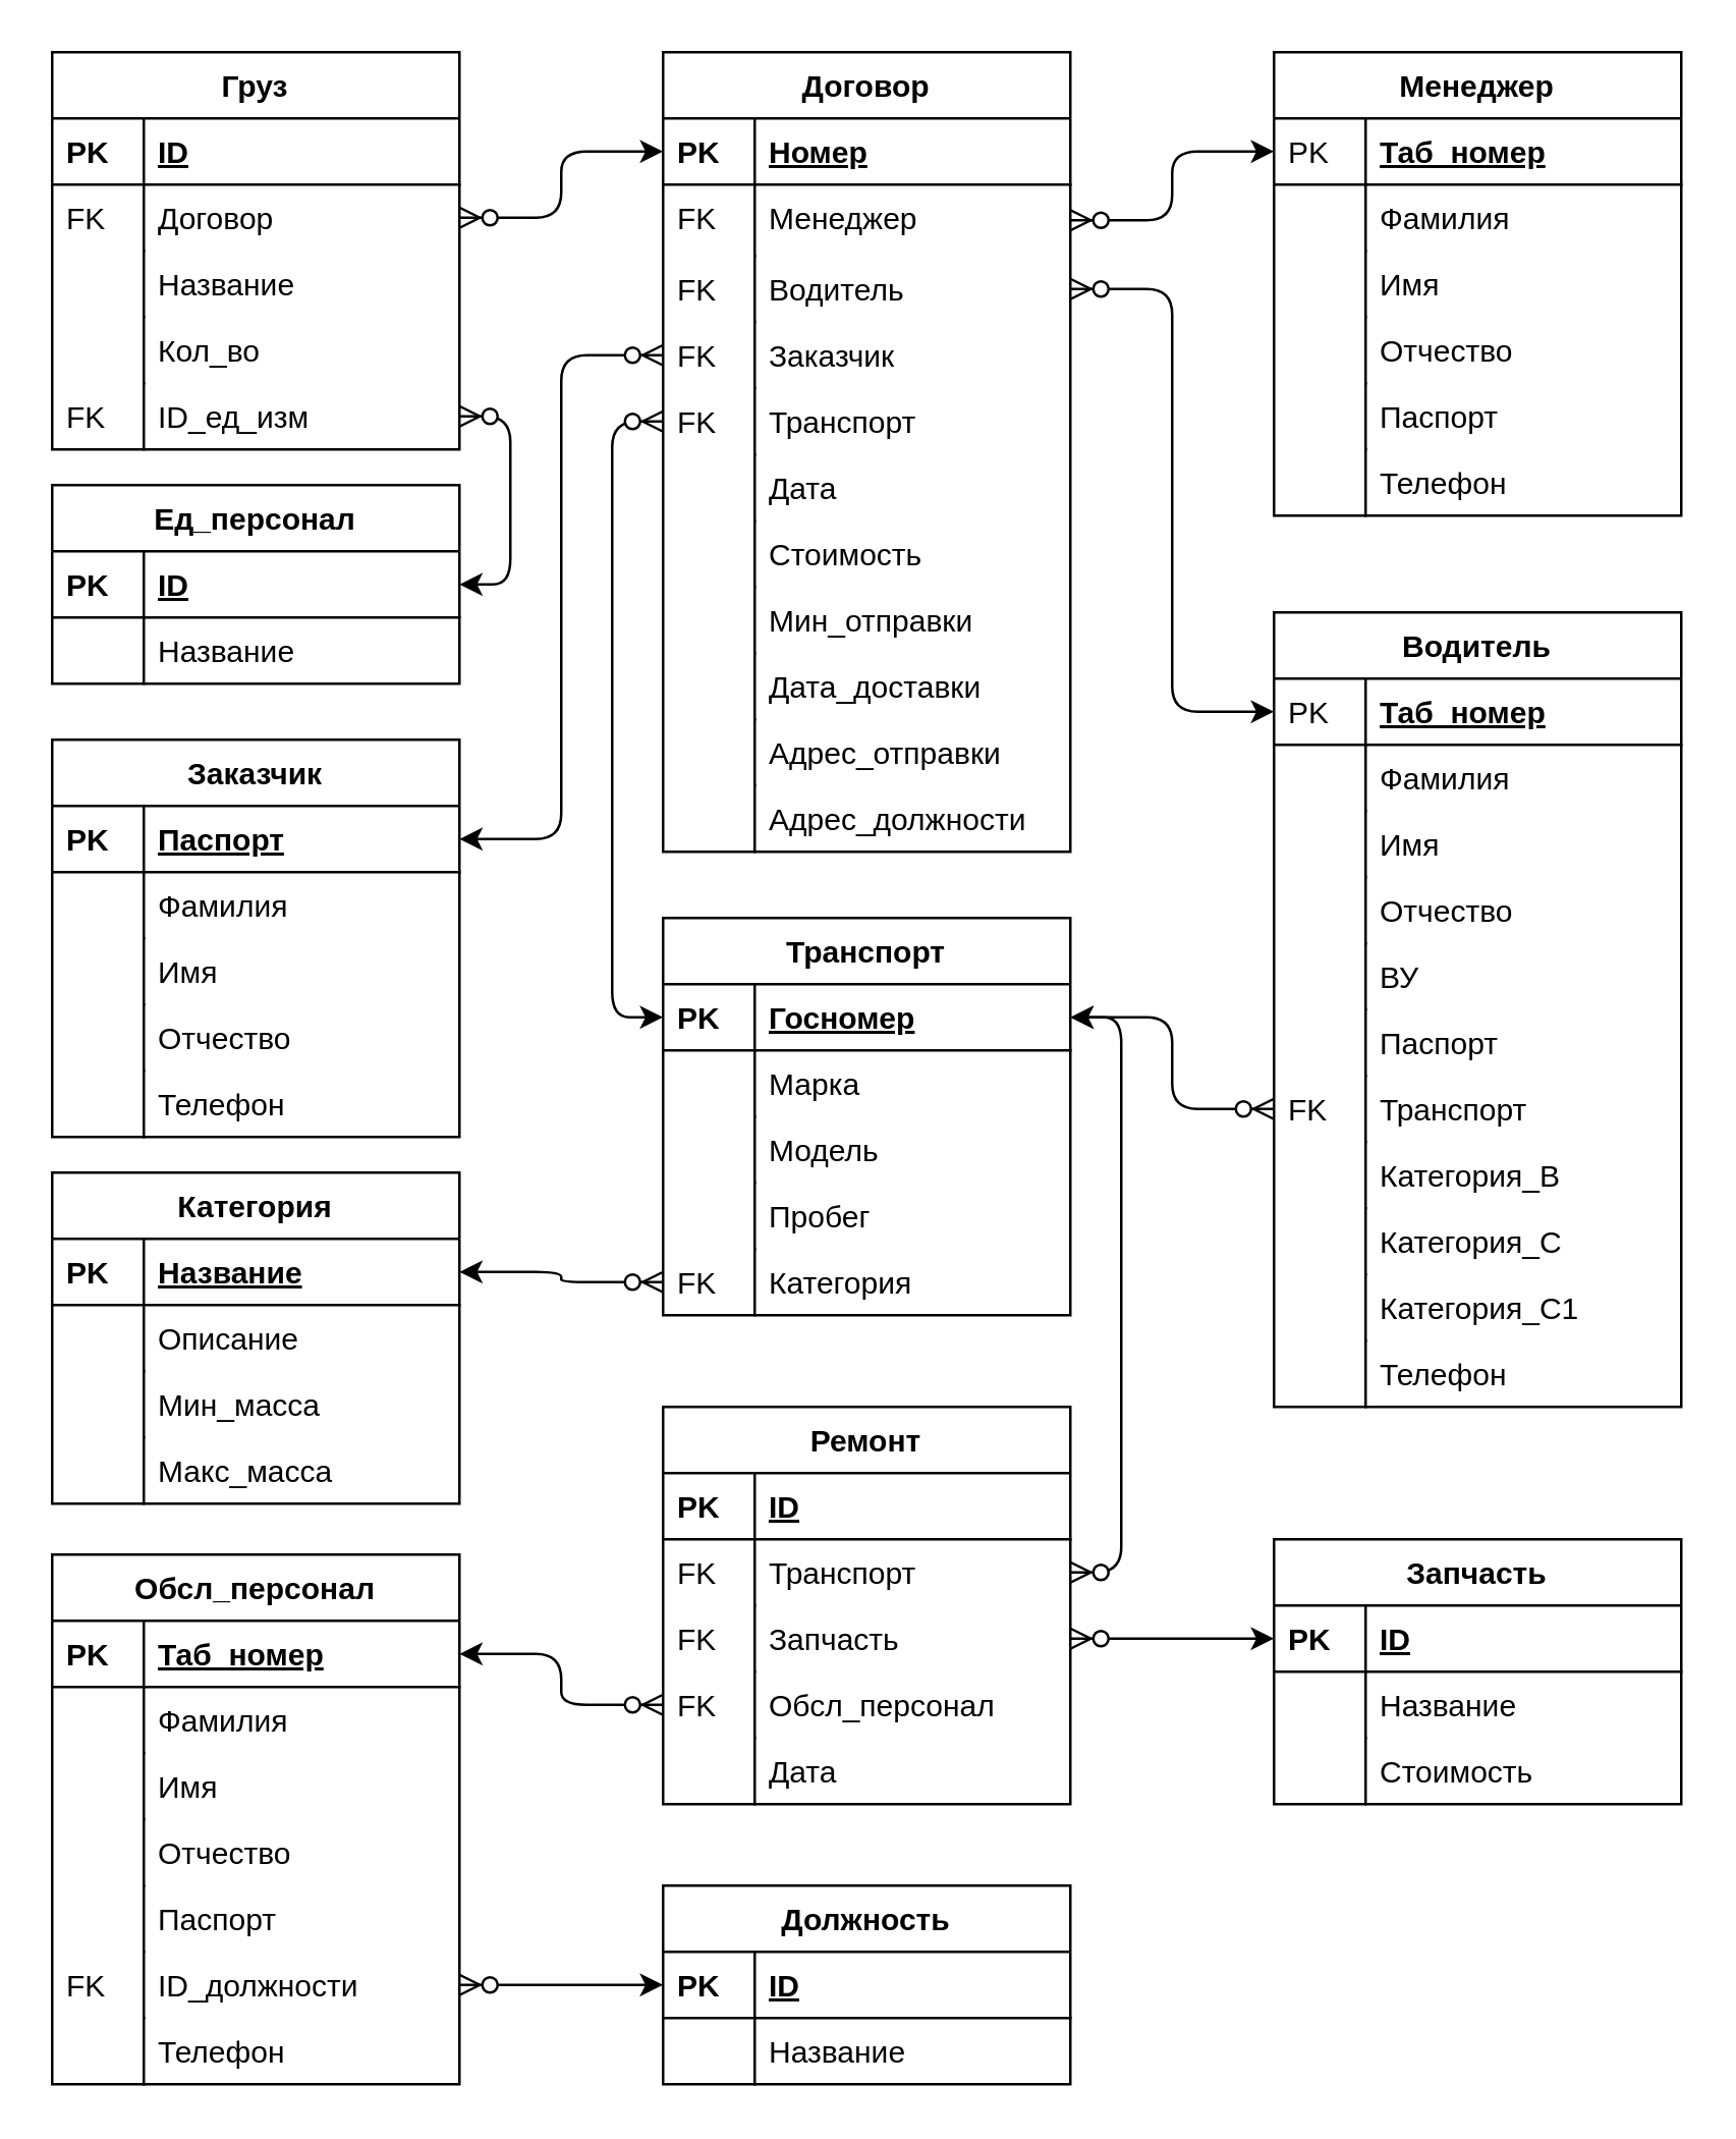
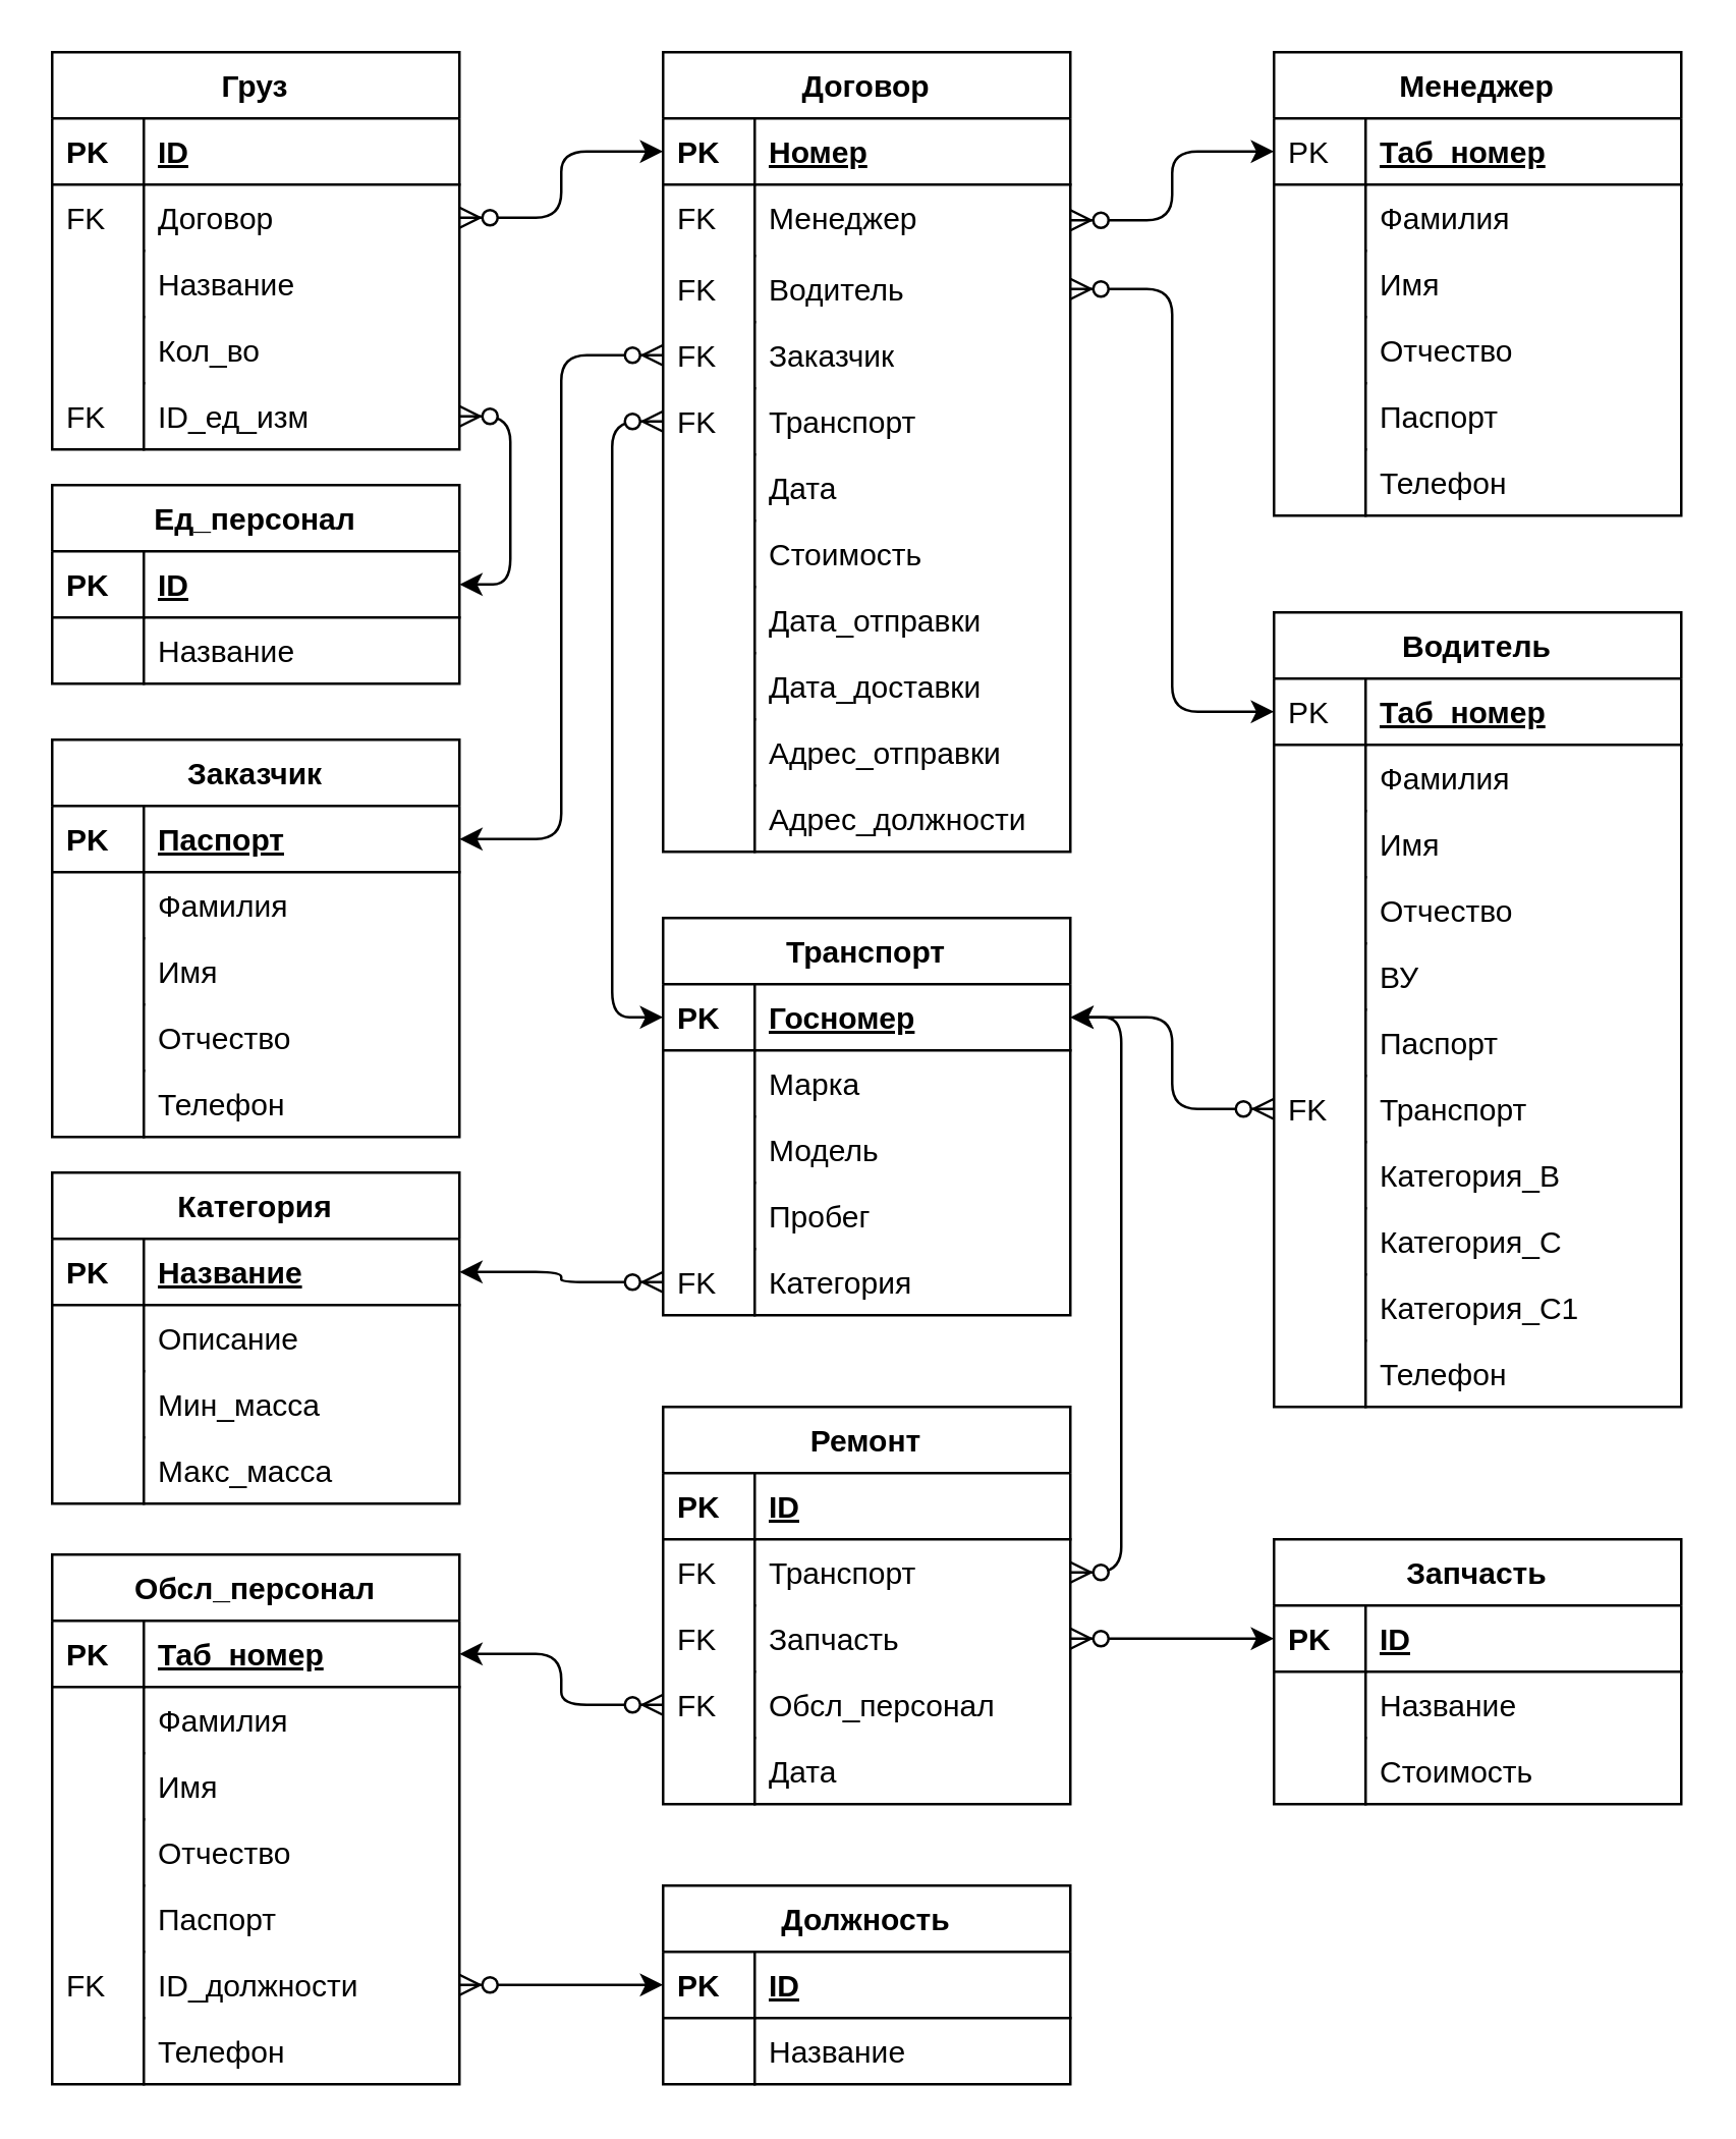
- <mxCell id="38" value="Мин_отправки" style="shape=partialRectangle;top=0;left=0;right=0;bottom=0;align=left;verticalAlign=top;fillColor=none;spacingLeft=40;spacingRight=4;overflow=hidden;rotatable=0;points=[[0,0.5],[1,0.5]];portConstraint=eastwest;dropTarget=0;rounded=0;shadow=0;strokeWidth=1;" parent="23" vertex="1"><mxGeometry y="210" width="160" height="26" as="geometry" /></mxCell>
+ <mxCell id="38" value="Дата_отправки" style="shape=partialRectangle;top=0;left=0;right=0;bottom=0;align=left;verticalAlign=top;fillColor=none;spacingLeft=40;spacingRight=4;overflow=hidden;rotatable=0;points=[[0,0.5],[1,0.5]];portConstraint=eastwest;dropTarget=0;rounded=0;shadow=0;strokeWidth=1;" parent="23" vertex="1"><mxGeometry y="210" width="160" height="26" as="geometry" /></mxCell>
